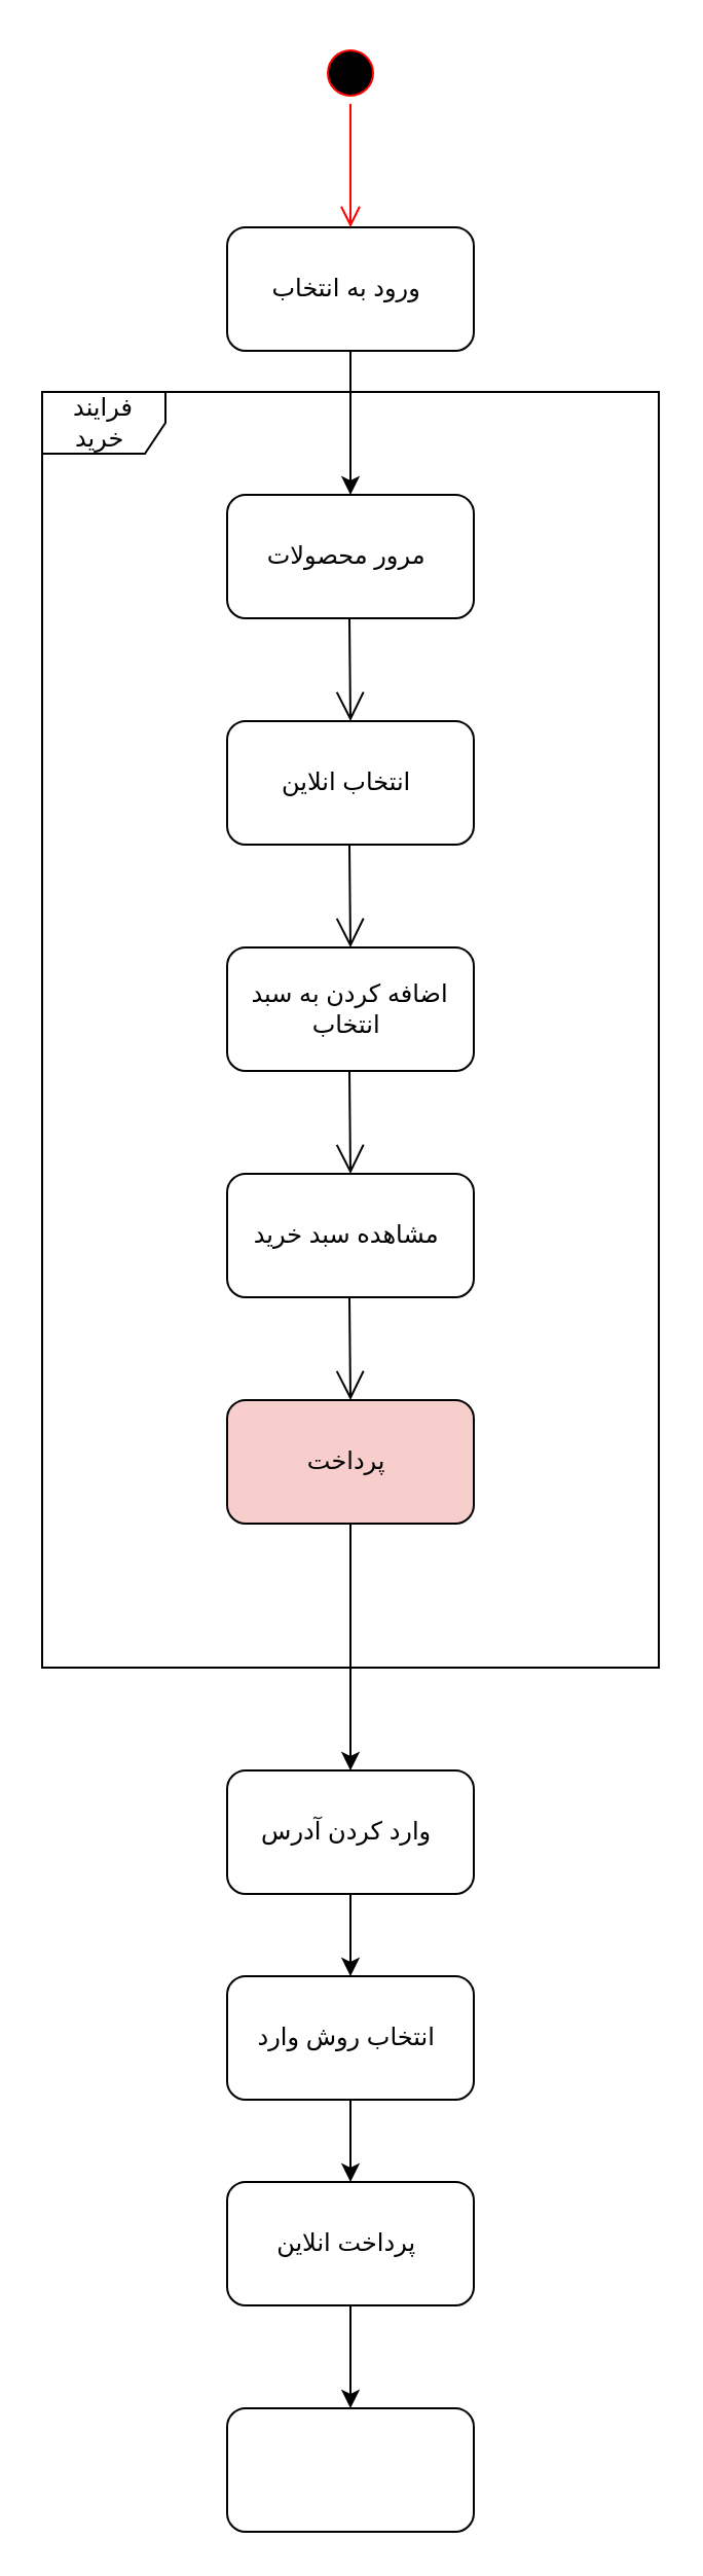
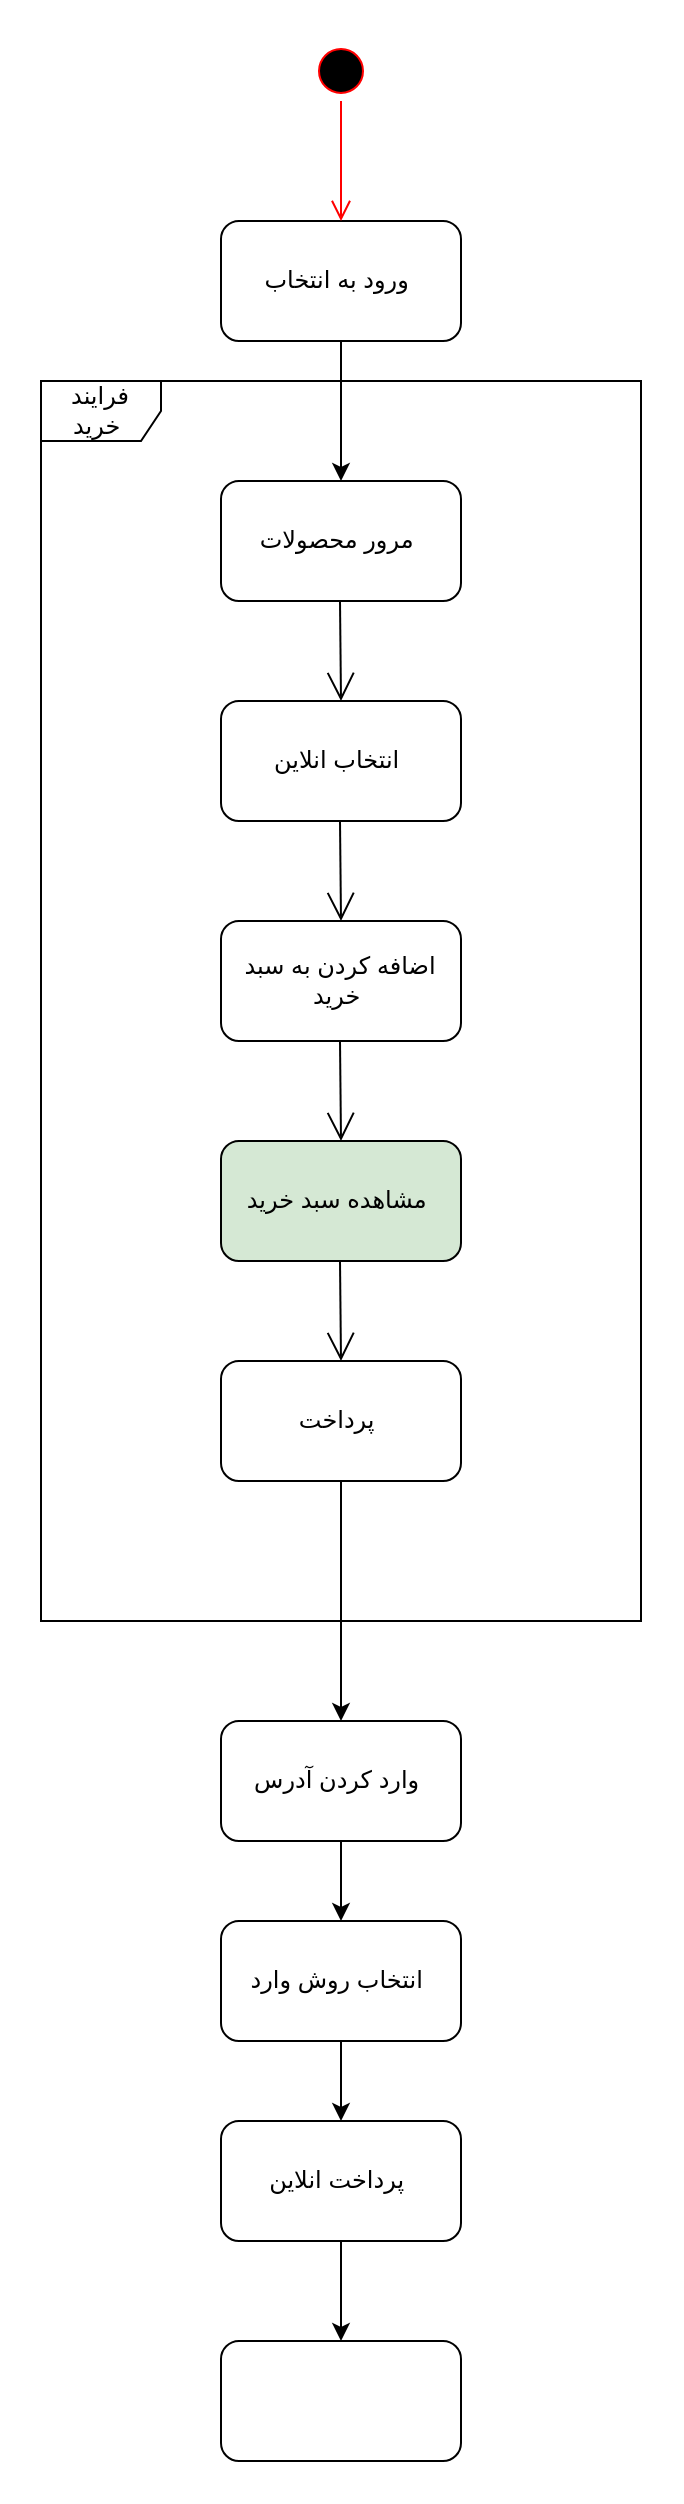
- <mxCell id="12" value="اضافه کردن به سبد انتخاب&amp;nbsp;" style="rounded=1;whiteSpace=wrap;html=1;" vertex="1" parent="1"><mxGeometry x="110" y="460" width="120" height="60" as="geometry" /></mxCell>
+ <mxCell id="12" value="اضافه کردن به سبد خرید&amp;nbsp;" style="rounded=1;whiteSpace=wrap;html=1;" vertex="1" parent="1"><mxGeometry x="110" y="460" width="120" height="60" as="geometry" /></mxCell>
- <mxCell id="13" value="مشاهده سبد خرید&amp;nbsp;" style="rounded=1;whiteSpace=wrap;html=1;" vertex="1" parent="1"><mxGeometry x="110" y="570" width="120" height="60" as="geometry" /></mxCell>
+ <mxCell id="13" value="مشاهده سبد خرید&amp;nbsp;" style="rounded=1;whiteSpace=wrap;html=1;fillColor=#d5e8d4;" vertex="1" parent="1"><mxGeometry x="110" y="570" width="120" height="60" as="geometry" /></mxCell>
- <mxCell id="16" value="پرداخت&amp;nbsp;" style="rounded=1;whiteSpace=wrap;html=1;fillColor=#f8cecc;" vertex="1" parent="1"><mxGeometry x="110" y="680" width="120" height="60" as="geometry" /></mxCell>
+ <mxCell id="16" value="پرداخت&amp;nbsp;" style="rounded=1;whiteSpace=wrap;html=1;" vertex="1" parent="1"><mxGeometry x="110" y="680" width="120" height="60" as="geometry" /></mxCell>
